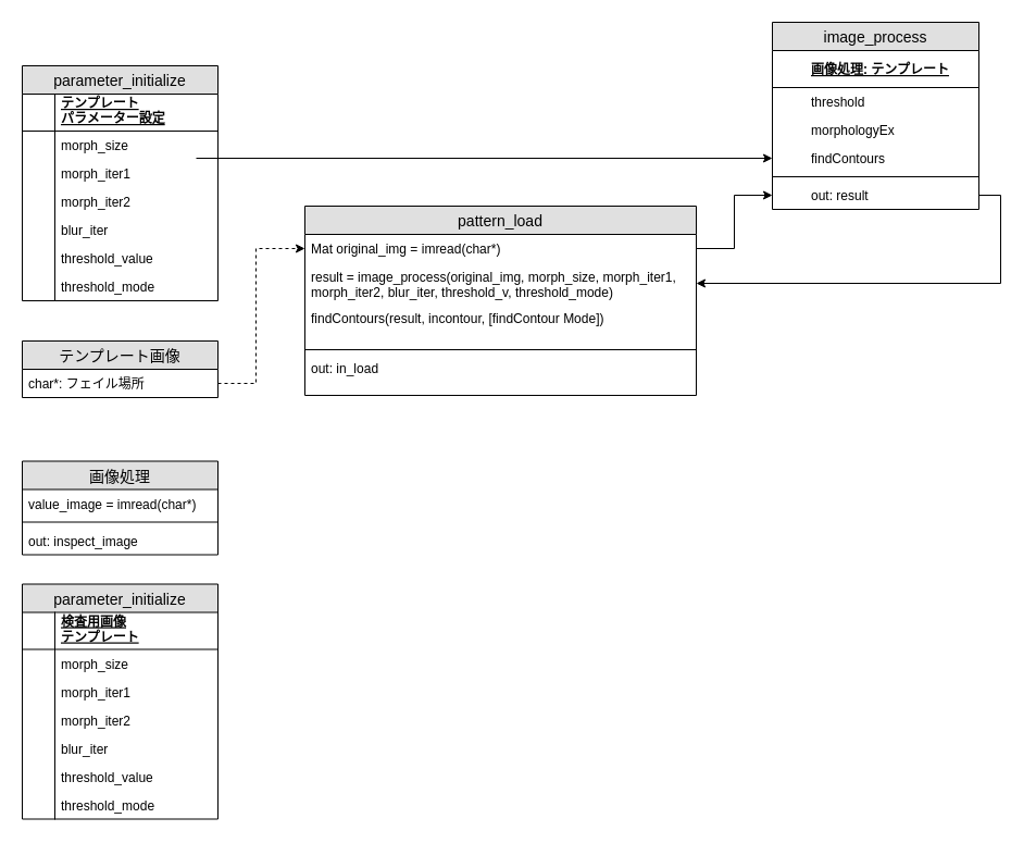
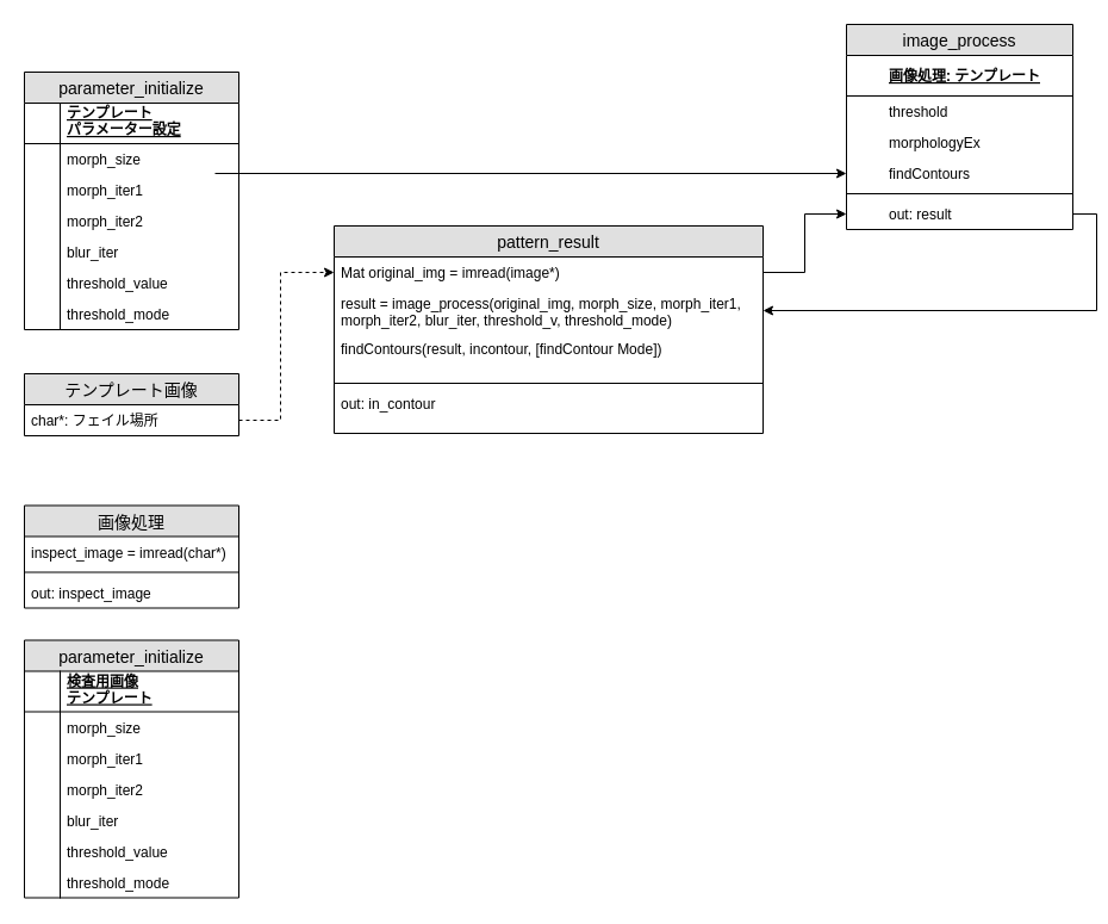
- <mxCell id="2" value="pattern_load" parent="1" style="swimlane;fontStyle=0;childLayout=stackLayout;horizontal=1;startSize=26;fillColor=#e0e0e0;horizontalStack=0;resizeParent=1;resizeParentMax=0;resizeLast=0;collapsible=1;marginBottom=0;swimlaneFillColor=#ffffff;align=center;fontSize=14;" vertex="1"><mxGeometry as="geometry" x="280" y="189" width="360" height="174" /></mxCell>
+ <mxCell id="2" value="pattern_result" parent="1" style="swimlane;fontStyle=0;childLayout=stackLayout;horizontal=1;startSize=26;fillColor=#e0e0e0;horizontalStack=0;resizeParent=1;resizeParentMax=0;resizeLast=0;collapsible=1;marginBottom=0;swimlaneFillColor=#ffffff;align=center;fontSize=14;" vertex="1"><mxGeometry as="geometry" x="280" y="189" width="360" height="174" /></mxCell>
- <mxCell id="3" value="Mat original_img = imread(char*)&#10;" parent="2" style="text;strokeColor=none;fillColor=none;spacingLeft=4;spacingRight=4;overflow=hidden;rotatable=0;points=[[0,0.5],[1,0.5]];portConstraint=eastwest;fontSize=12;" vertex="1"><mxGeometry as="geometry" y="26" width="360" height="26" /></mxCell>
+ <mxCell id="3" value="Mat original_img = imread(image*)&#10;" parent="2" style="text;strokeColor=none;fillColor=none;spacingLeft=4;spacingRight=4;overflow=hidden;rotatable=0;points=[[0,0.5],[1,0.5]];portConstraint=eastwest;fontSize=12;" vertex="1"><mxGeometry as="geometry" y="26" width="360" height="26" /></mxCell>
- <mxCell id="7" value="out: in_load" parent="2" style="text;strokeColor=none;fillColor=none;spacingLeft=4;spacingRight=4;overflow=hidden;rotatable=0;points=[[0,0.5],[1,0.5]];portConstraint=eastwest;fontSize=12;" vertex="1"><mxGeometry as="geometry" y="136" width="360" height="38" /></mxCell>
+ <mxCell id="7" value="out: in_contour" parent="2" style="text;strokeColor=none;fillColor=none;spacingLeft=4;spacingRight=4;overflow=hidden;rotatable=0;points=[[0,0.5],[1,0.5]];portConstraint=eastwest;fontSize=12;" vertex="1"><mxGeometry as="geometry" y="136" width="360" height="38" /></mxCell>
- <mxCell id="37" value="value_image = imread(char*)" parent="36" style="text;strokeColor=none;fillColor=none;spacingLeft=4;spacingRight=4;overflow=hidden;rotatable=0;points=[[0,0.5],[1,0.5]];portConstraint=eastwest;fontSize=12;" vertex="1"><mxGeometry as="geometry" y="26" width="180" height="26" /></mxCell>
+ <mxCell id="37" value="inspect_image = imread(char*)" parent="36" style="text;strokeColor=none;fillColor=none;spacingLeft=4;spacingRight=4;overflow=hidden;rotatable=0;points=[[0,0.5],[1,0.5]];portConstraint=eastwest;fontSize=12;" vertex="1"><mxGeometry as="geometry" y="26" width="180" height="26" /></mxCell>
